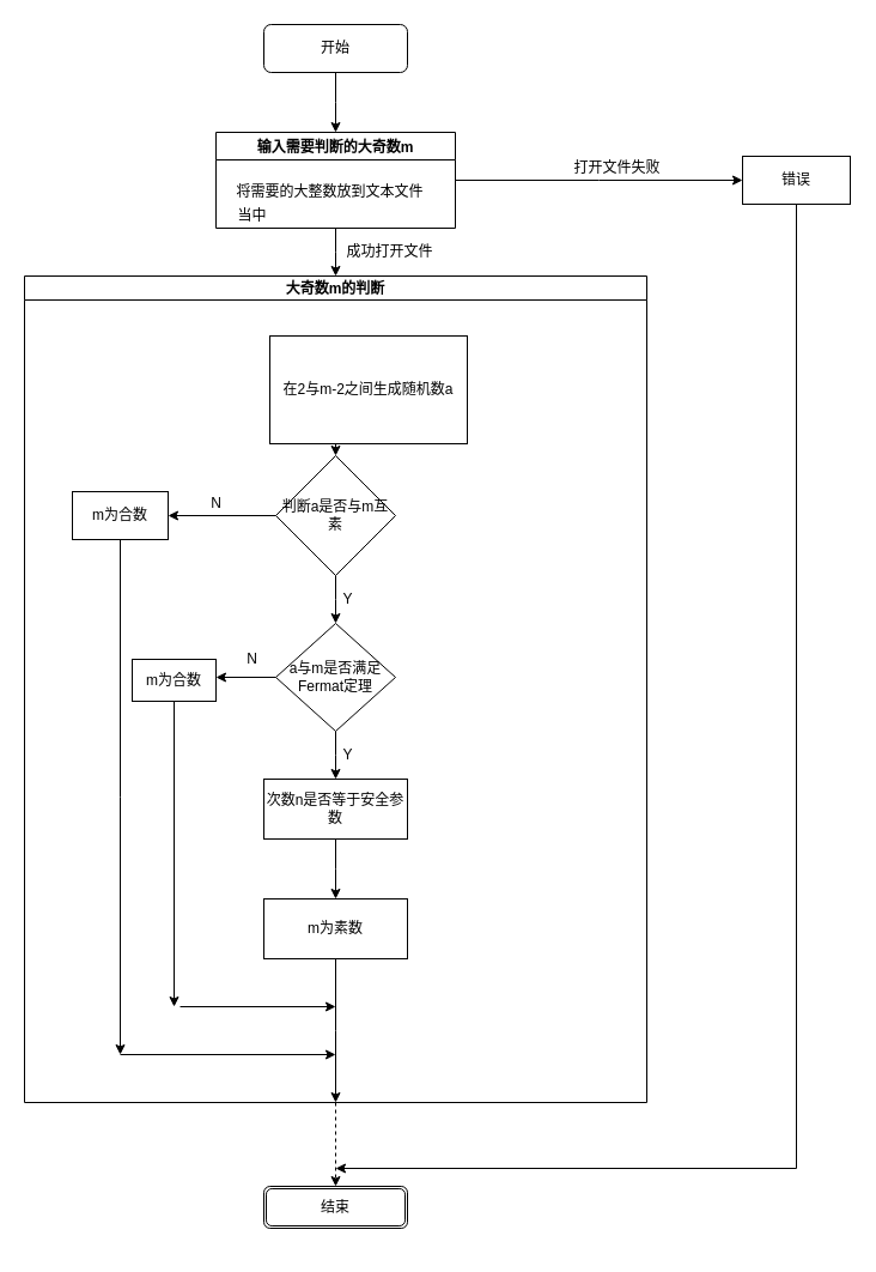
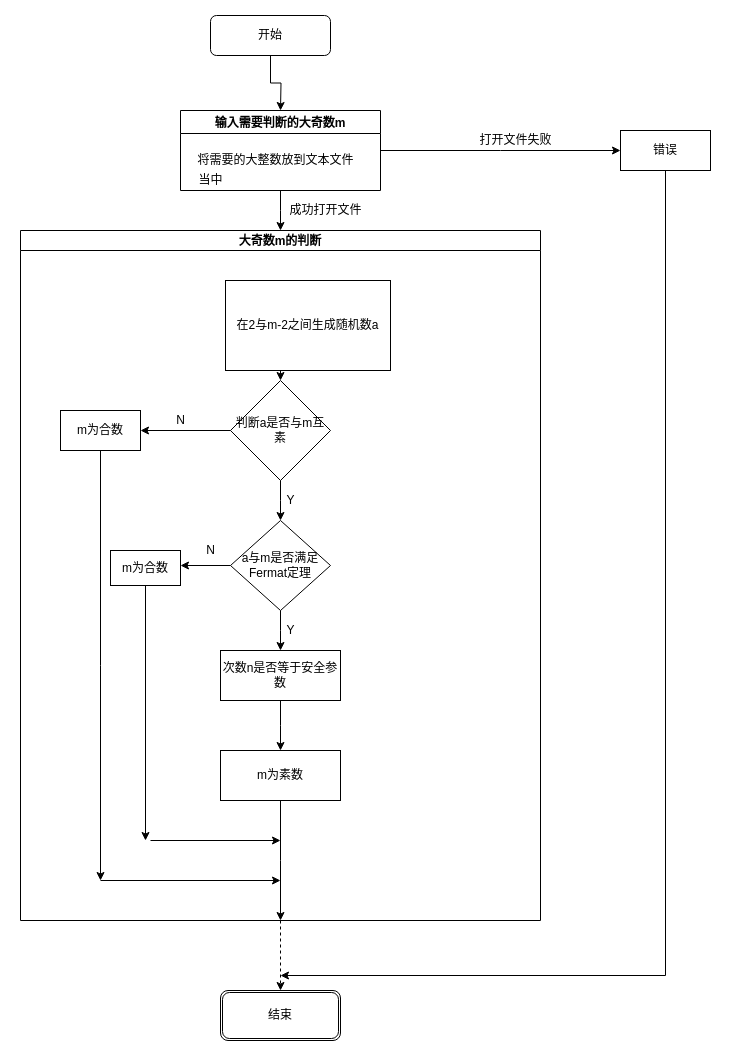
- <mxCell id="3" value="开始" style="rounded=1;whiteSpace=wrap;html=1;" vertex="1" parent="1"><mxGeometry x="220" y="20" width="120" height="40" as="geometry" /></mxCell>
+ <mxCell id="3" value="开始" style="rounded=1;whiteSpace=wrap;html=1;" vertex="1" parent="1"><mxGeometry x="210" y="15" width="120" height="40" as="geometry" /></mxCell>
- <mxCell id="21" value="结束" style="shape=ext;double=1;rounded=1;whiteSpace=wrap;html=1;" vertex="1" parent="1"><mxGeometry x="220" y="990" width="120" height="35" as="geometry" /></mxCell>
+ <mxCell id="21" value="结束" style="shape=ext;double=1;rounded=1;whiteSpace=wrap;html=1;" vertex="1" parent="1"><mxGeometry x="220" y="990" width="120" height="50" as="geometry" /></mxCell>
